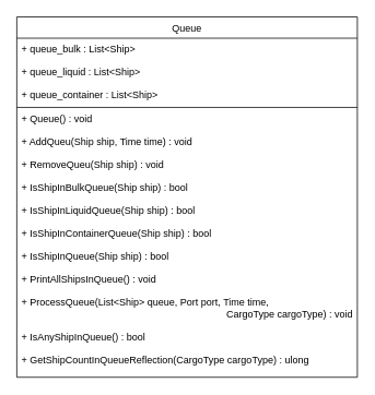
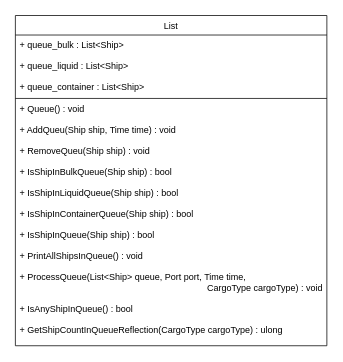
- <mxCell id="2" value="Queue" style="swimlane;fontStyle=0;align=center;verticalAlign=top;childLayout=stackLayout;horizontal=1;startSize=26;horizontalStack=0;resizeParent=1;resizeLast=0;collapsible=1;marginBottom=0;rounded=0;shadow=0;strokeWidth=1;" parent="1" vertex="1"><mxGeometry x="20" y="20" width="415" height="440" as="geometry"><mxRectangle x="-656" y="42" width="160" height="26" as="alternateBounds" /></mxGeometry></mxCell>
+ <mxCell id="2" value="List" style="swimlane;fontStyle=0;align=center;verticalAlign=top;childLayout=stackLayout;horizontal=1;startSize=26;horizontalStack=0;resizeParent=1;resizeLast=0;collapsible=1;marginBottom=0;rounded=0;shadow=0;strokeWidth=1;" parent="1" vertex="1"><mxGeometry x="20" y="20" width="415" height="440" as="geometry"><mxRectangle x="-656" y="42" width="160" height="26" as="alternateBounds" /></mxGeometry></mxCell>
